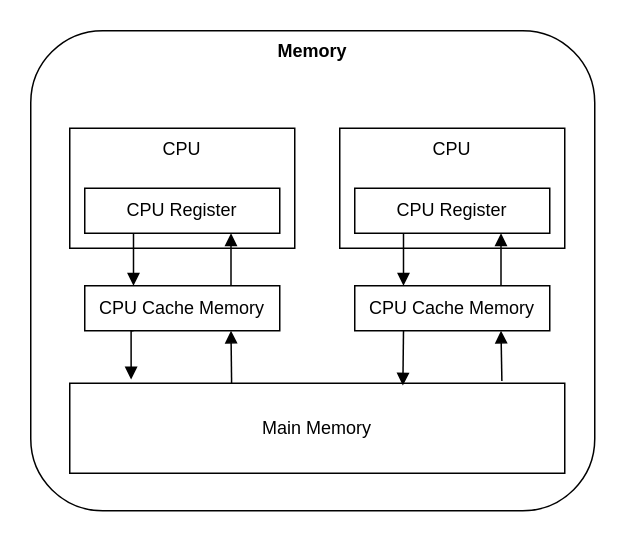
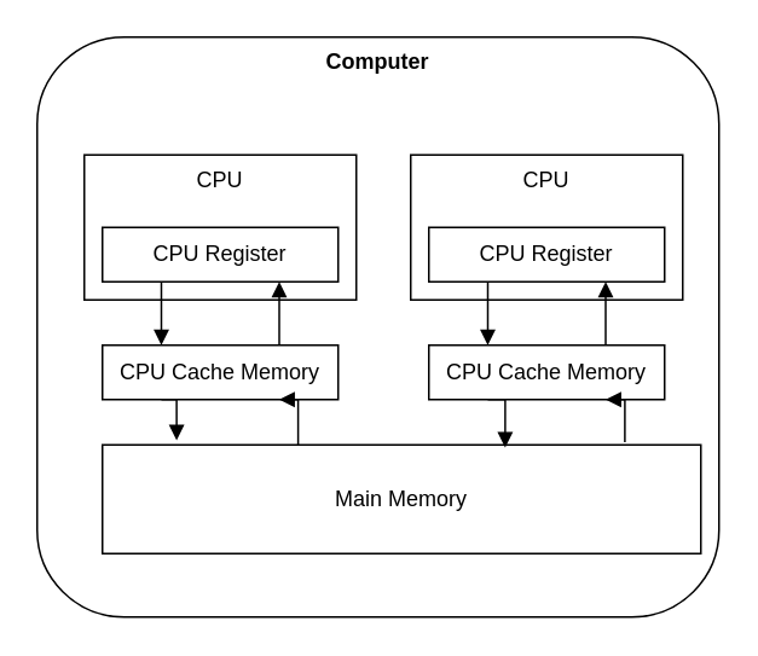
- <mxCell id="2" value="Memory" style="rounded=1;whiteSpace=wrap;html=1;fontStyle=1;verticalAlign=top;" vertex="1" parent="1"><mxGeometry x="20" y="20" width="376" height="320" as="geometry" /></mxCell>
+ <mxCell id="2" value="Computer" style="rounded=1;whiteSpace=wrap;html=1;fontStyle=1;verticalAlign=top;" vertex="1" parent="1"><mxGeometry x="20" y="20" width="376" height="320" as="geometry" /></mxCell>
- <mxCell id="6" value="Main Memory" style="rounded=0;whiteSpace=wrap;html=1;" vertex="1" parent="1"><mxGeometry x="46" y="255" width="330" height="60" as="geometry" /></mxCell>
+ <mxCell id="6" value="Main Memory" style="rounded=0;whiteSpace=wrap;html=1;" vertex="1" parent="1"><mxGeometry x="56" y="245" width="330" height="60" as="geometry" /></mxCell>
